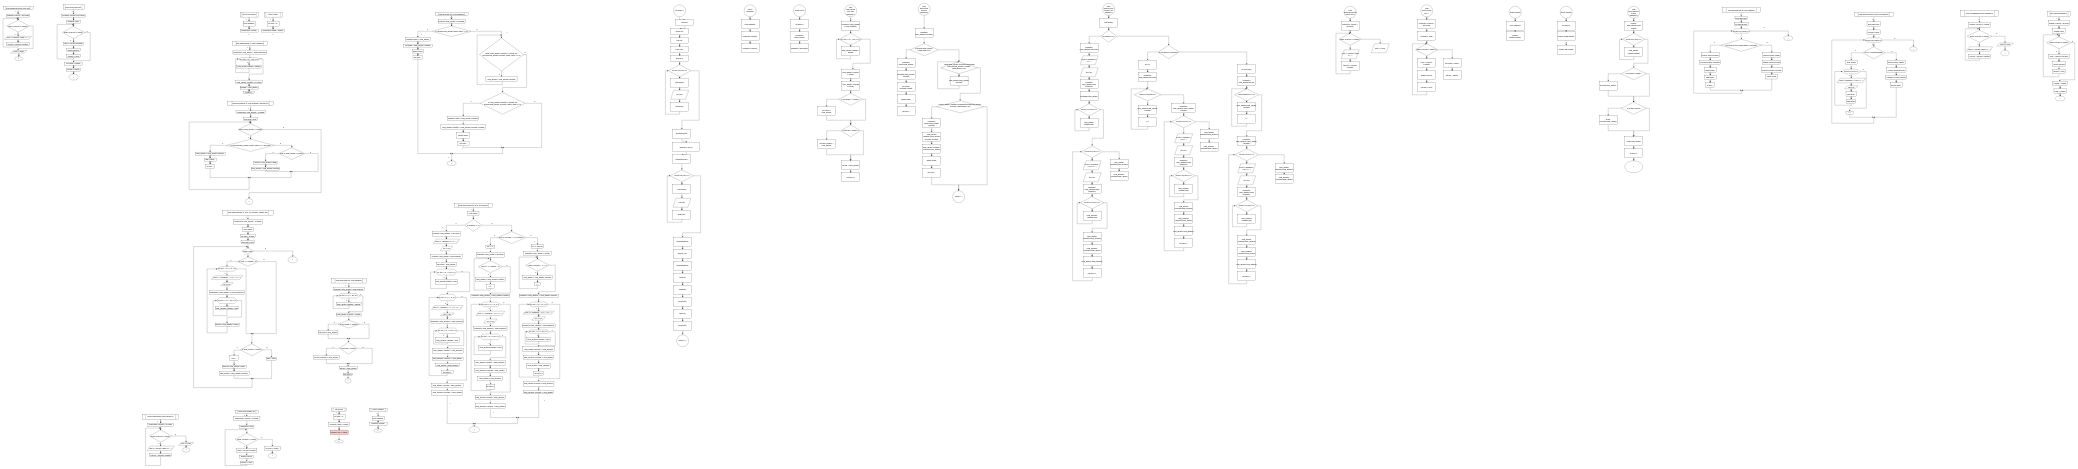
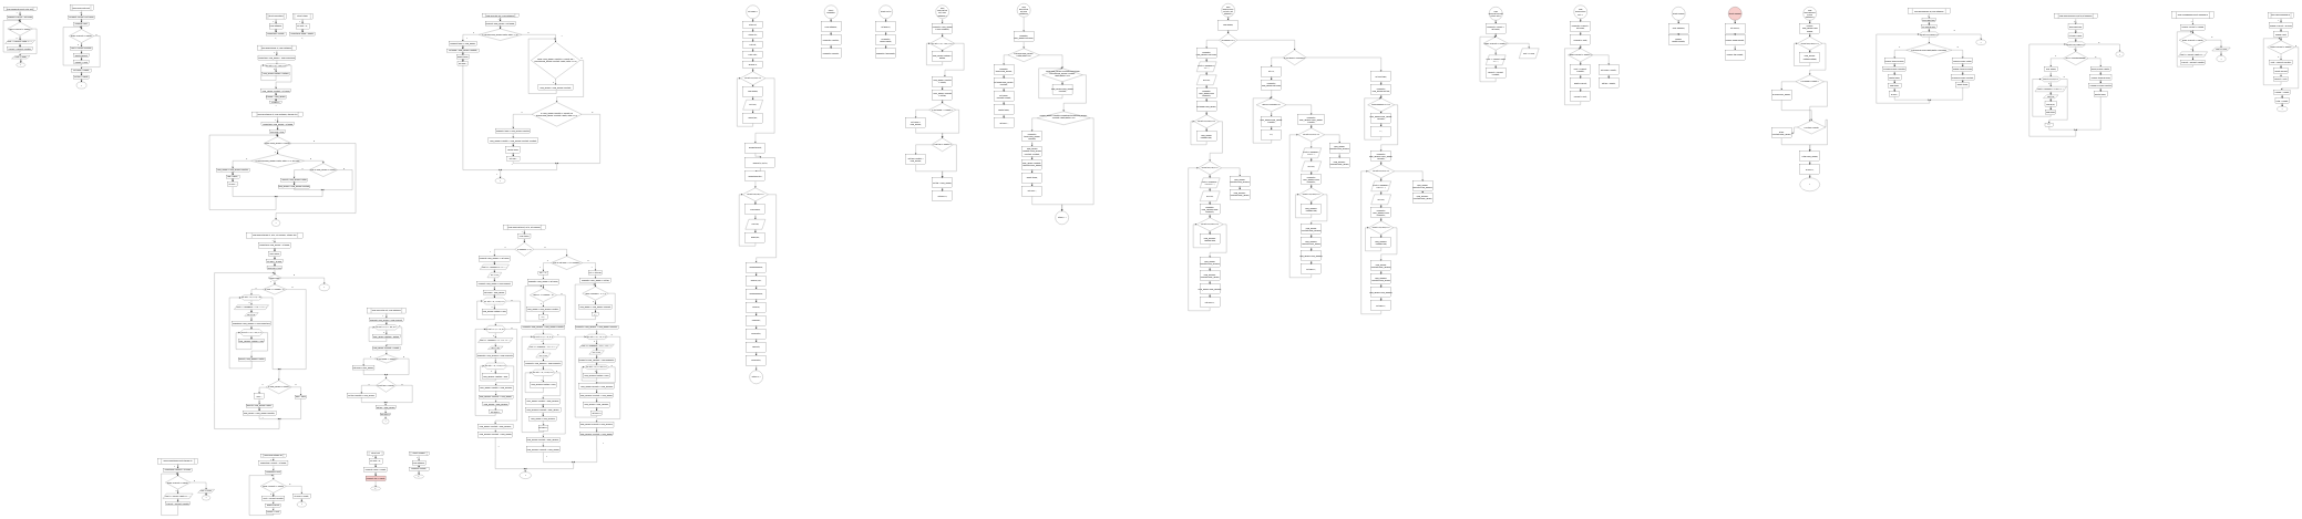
- <mxCell id="292" value="struct Queue{" style="ellipse;whiteSpace=wrap;html=1;aspect=fixed;" parent="1" vertex="1"><mxGeometry x="10400" y="40" width="80" height="80" as="geometry" /></mxCell>
+ <mxCell id="292" value="struct Queue{" style="ellipse;whiteSpace=wrap;html=1;aspect=fixed;fillColor=#f8cecc;" parent="1" vertex="1"><mxGeometry x="10400" y="40" width="80" height="80" as="geometry" /></mxCell>
- <mxCell id="5" value="Stack st;" style="rounded=0;whiteSpace=wrap;html=1;" parent="1" vertex="1"><mxGeometry x="4505" y="130" width="120" height="40" as="geometry" /></mxCell>
+ <mxCell id="5" value="Stack st;" style="rounded=0;whiteSpace=wrap;html=1;" parent="1" vertex="1"><mxGeometry x="4470" y="130" width="120" height="40" as="geometry" /></mxCell>
- <mxCell id="314" value="if (q.tail!= nullptr)" style="rhombus;whiteSpace=wrap;html=1;" parent="1" vertex="1"><mxGeometry x="10805" y="680" width="170" height="80" as="geometry" /></mxCell>
+ <mxCell id="314" value="if (q.tail!= nullptr)" style="rhombus;whiteSpace=wrap;html=1;" parent="1" vertex="1"><mxGeometry x="10815" y="725" width="170" height="80" as="geometry" /></mxCell>
